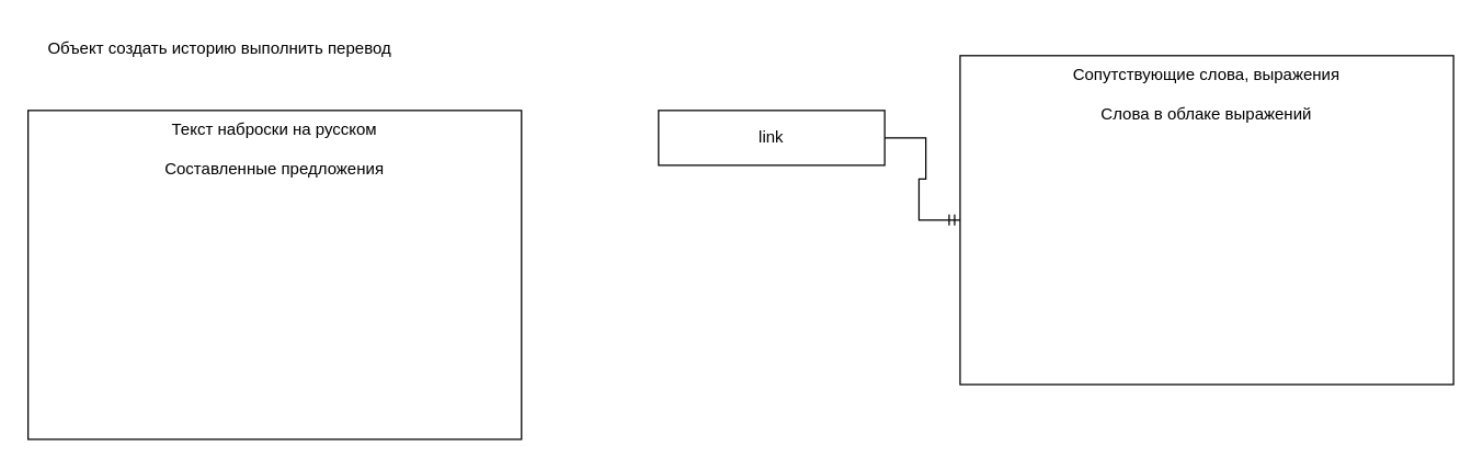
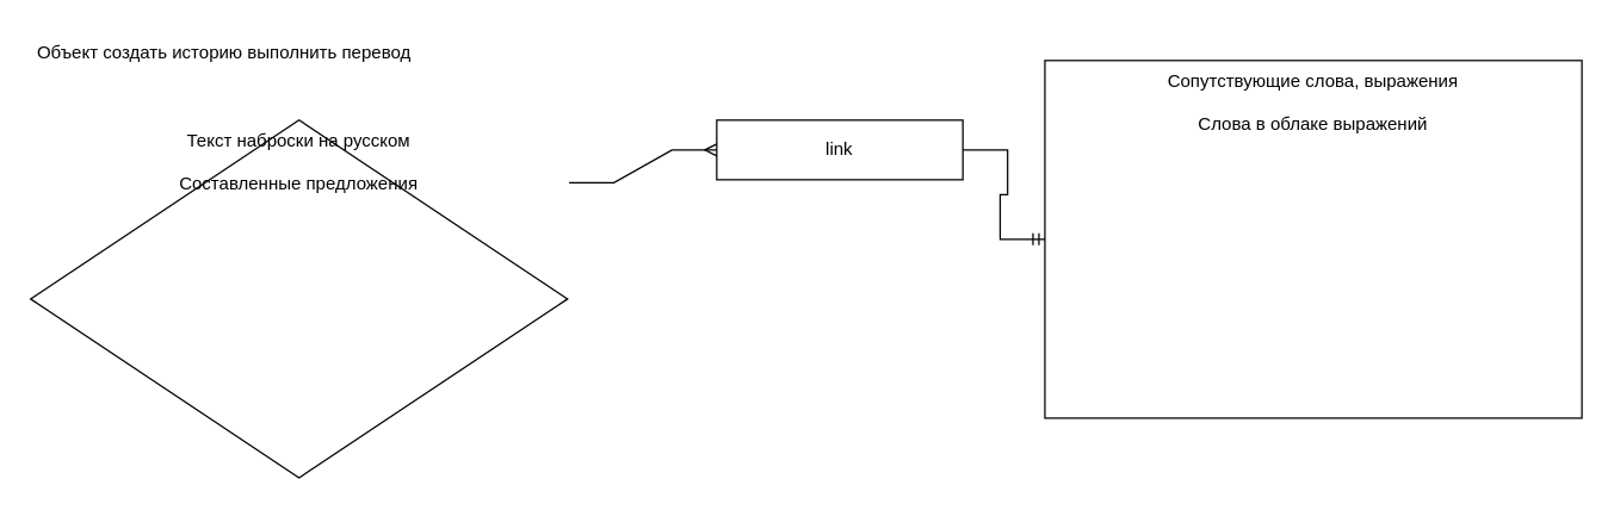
- <mxCell id="2" value="Объект создать историю выполнить перевод" style="text;html=1;strokeColor=none;fillColor=none;align=center;verticalAlign=middle;whiteSpace=wrap;rounded=0;" parent="1" vertex="1"><mxGeometry x="20" y="20" width="280" height="30" as="geometry" /></mxCell>
+ <mxCell id="2" value="Объект создать историю выполнить перевод" style="text;html=1;strokeColor=none;fillColor=none;align=center;verticalAlign=middle;whiteSpace=wrap;rounded=0;" parent="1" vertex="1"><mxGeometry x="10" y="20" width="280" height="30" as="geometry" /></mxCell>
+ <mxCell id="6" value="" style="edgeStyle=entityRelationEdgeStyle;fontSize=12;html=1;endArrow=ERmany;rounded=0;exitX=1.003;exitY=0.175;exitDx=0;exitDy=0;exitPerimeter=0;entryX=0;entryY=0.5;entryDx=0;entryDy=0;" parent="1" source="3" target="5" edge="1"><mxGeometry width="100" height="100" relative="1" as="geometry"><mxPoint x="350" y="410" as="sourcePoint" /><mxPoint x="450" y="310" as="targetPoint" /></mxGeometry></mxCell>
- <mxCell id="3" value="Текст наброски на русском&lt;br&gt;&lt;br&gt;Составленные предложения" style="rounded=0;whiteSpace=wrap;html=1;align=center;verticalAlign=top;" parent="1" vertex="1"><mxGeometry x="20" y="80" width="360" height="240" as="geometry" /></mxCell>
+ <mxCell id="3" value="Текст наброски на русском&lt;br&gt;&lt;br&gt;Составленные предложения" style="rhombus;whiteSpace=wrap;html=1;align=center;verticalAlign=top;" parent="1" vertex="1"><mxGeometry x="20" y="80" width="360" height="240" as="geometry" /></mxCell>
